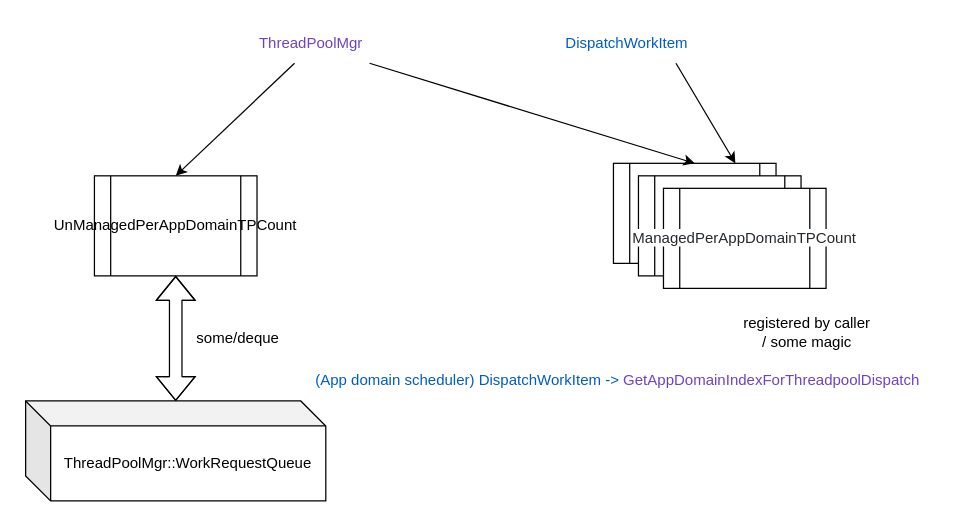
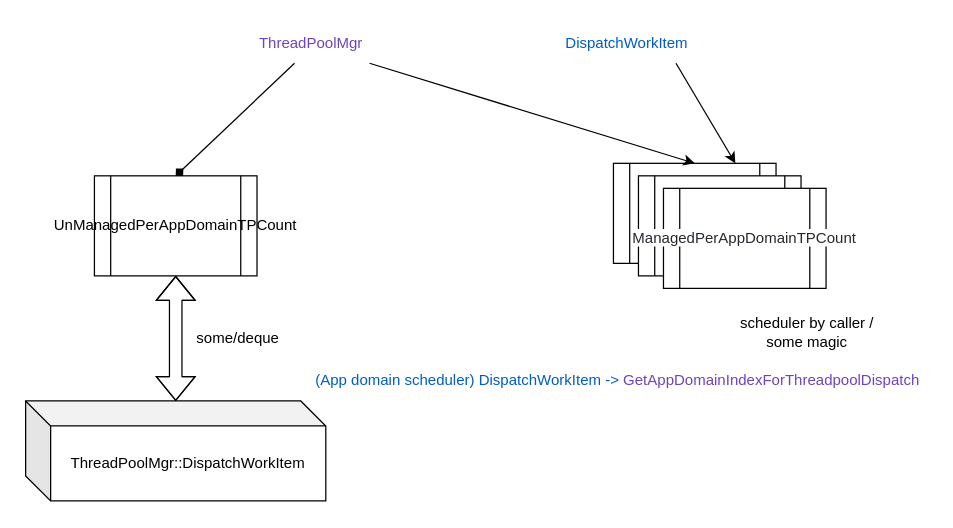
- <mxCell id="4" style="orthogonalLoop=1;jettySize=auto;html=1;exitX=0.25;exitY=1;exitDx=0;exitDy=0;entryX=0.5;entryY=0;entryDx=0;entryDy=0;rounded=0;" edge="1" parent="1" source="6" target="2"><mxGeometry relative="1" as="geometry" /></mxCell>
+ <mxCell id="4" style="orthogonalLoop=1;jettySize=auto;html=1;exitX=0.25;exitY=1;exitDx=0;exitDy=0;entryX=0.5;entryY=0;entryDx=0;entryDy=0;rounded=0;endArrow=diamond;" edge="1" parent="1" source="6" target="2"><mxGeometry relative="1" as="geometry" /></mxCell>
- <mxCell id="11" value="registered by caller / some magic" style="text;html=1;strokeColor=none;fillColor=none;align=center;verticalAlign=middle;whiteSpace=wrap;rounded=0;" vertex="1" parent="1"><mxGeometry x="590" y="250" width="110" height="30" as="geometry" /></mxCell>
+ <mxCell id="11" value="scheduler by caller / some magic" style="text;html=1;strokeColor=none;fillColor=none;align=center;verticalAlign=middle;whiteSpace=wrap;rounded=0;" vertex="1" parent="1"><mxGeometry x="590" y="250" width="110" height="30" as="geometry" /></mxCell>
- <mxCell id="9" value="ThreadPoolMgr::WorkRequestQueue" style="shape=cube;whiteSpace=wrap;html=1;boundedLbl=1;backgroundOutline=1;darkOpacity=0.05;darkOpacity2=0.1;" vertex="1" parent="1"><mxGeometry x="20" y="320" width="240" height="80" as="geometry" /></mxCell>
+ <mxCell id="9" value="ThreadPoolMgr::DispatchWorkItem" style="shape=cube;whiteSpace=wrap;html=1;boundedLbl=1;backgroundOutline=1;darkOpacity=0.05;darkOpacity2=0.1;" vertex="1" parent="1"><mxGeometry x="20" y="320" width="240" height="80" as="geometry" /></mxCell>
